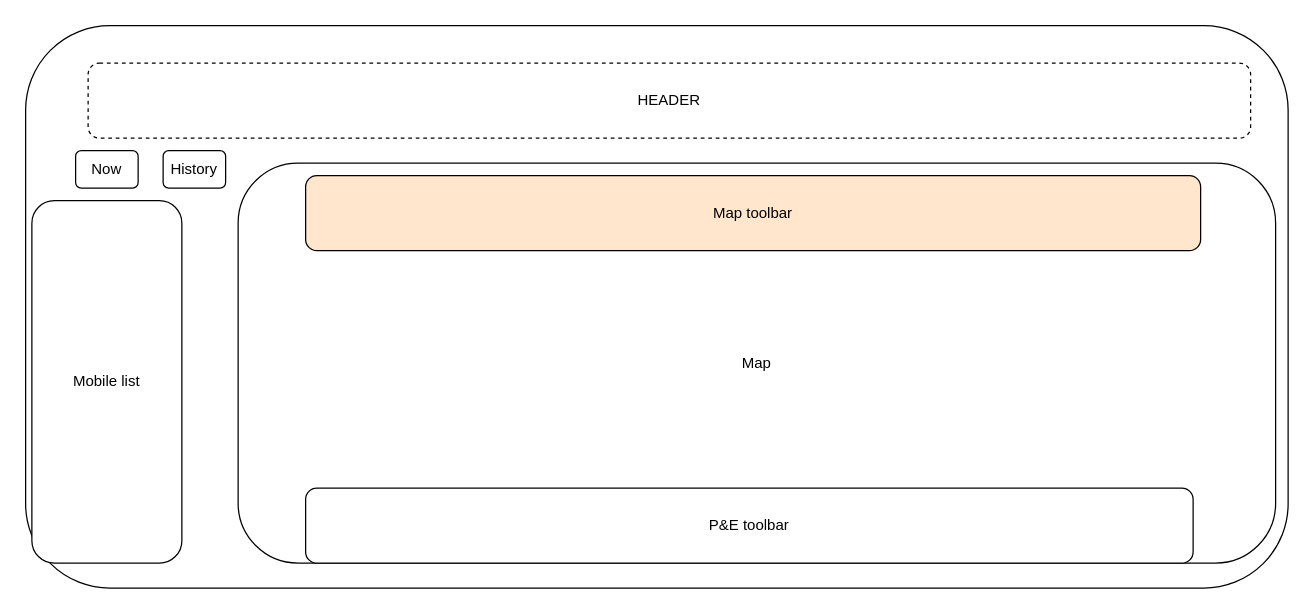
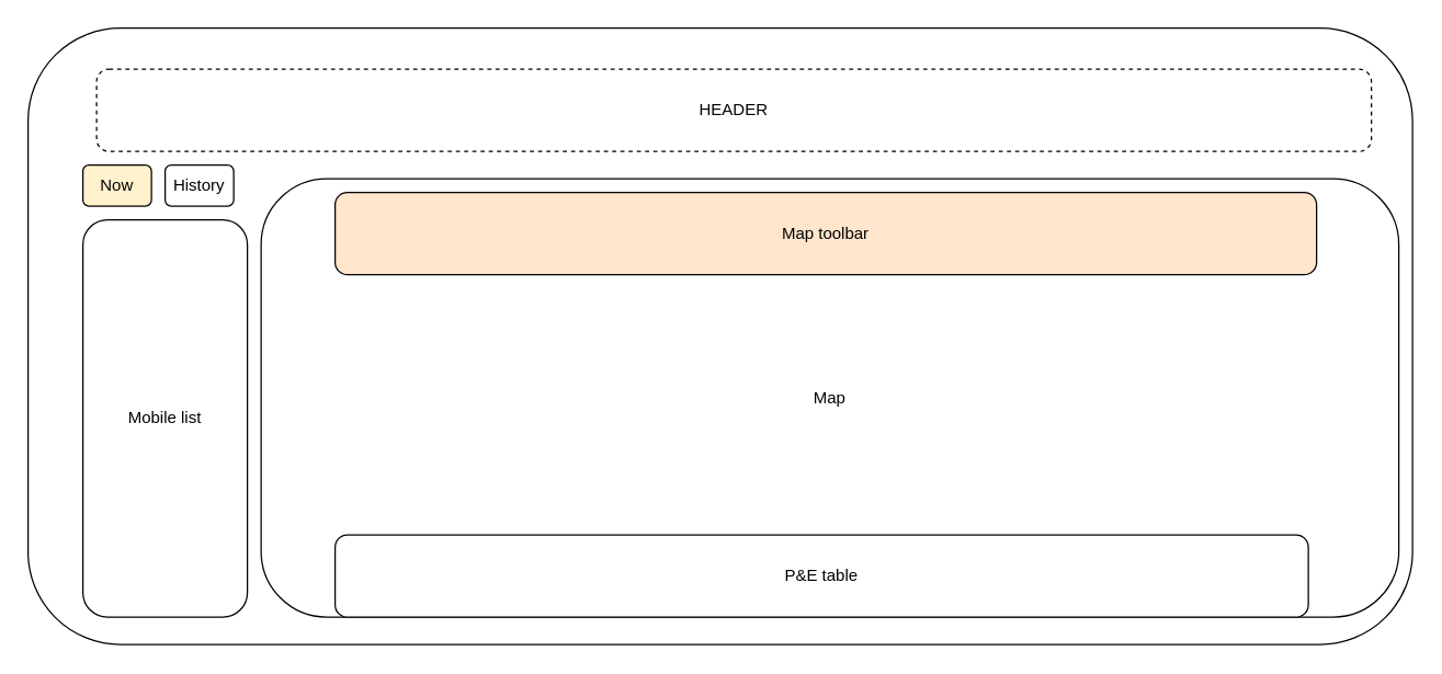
- <mxCell id="6" value="Now" style="rounded=1;whiteSpace=wrap;html=1;" vertex="1" parent="1"><mxGeometry x="60" y="120" width="50" height="30" as="geometry" /></mxCell>
+ <mxCell id="6" value="Now" style="rounded=1;whiteSpace=wrap;html=1;fillColor=#fff2cc;" vertex="1" parent="1"><mxGeometry x="60" y="120" width="50" height="30" as="geometry" /></mxCell>
- <mxCell id="7" value="History" style="rounded=1;whiteSpace=wrap;html=1;" vertex="1" parent="1"><mxGeometry x="130" y="120" width="50" height="30" as="geometry" /></mxCell>
+ <mxCell id="7" value="History" style="rounded=1;whiteSpace=wrap;html=1;" vertex="1" parent="1"><mxGeometry x="120" y="120" width="50" height="30" as="geometry" /></mxCell>
- <mxCell id="3" value="Mobile list" style="rounded=1;whiteSpace=wrap;html=1;" vertex="1" parent="1"><mxGeometry x="25" y="160" width="120" height="290" as="geometry" /></mxCell>
+ <mxCell id="3" value="Mobile list" style="rounded=1;whiteSpace=wrap;html=1;" vertex="1" parent="1"><mxGeometry x="60" y="160" width="120" height="290" as="geometry" /></mxCell>
- <mxCell id="9" value="P&amp;amp;E toolbar" style="rounded=1;whiteSpace=wrap;html=1;" vertex="1" parent="1"><mxGeometry x="244" y="390" width="710" height="60" as="geometry" /></mxCell>
+ <mxCell id="9" value="P&amp;amp;E table" style="rounded=1;whiteSpace=wrap;html=1;" vertex="1" parent="1"><mxGeometry x="244" y="390" width="710" height="60" as="geometry" /></mxCell>
